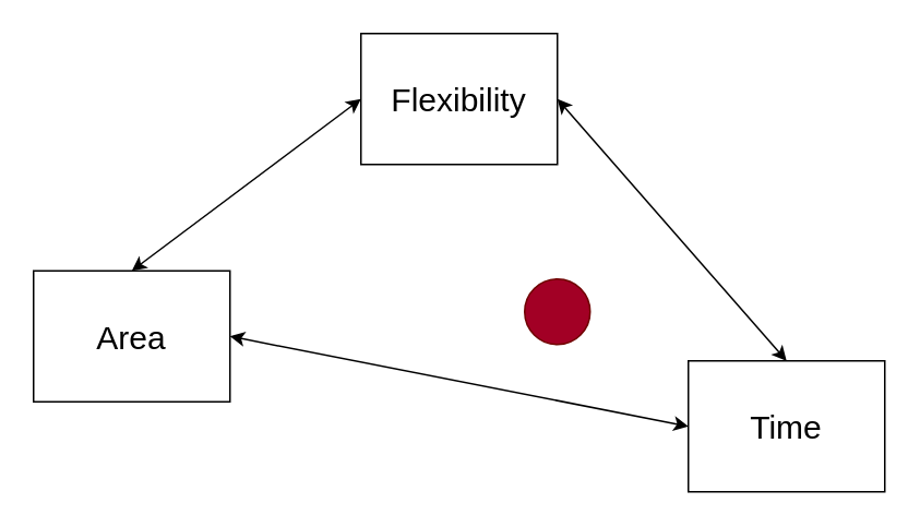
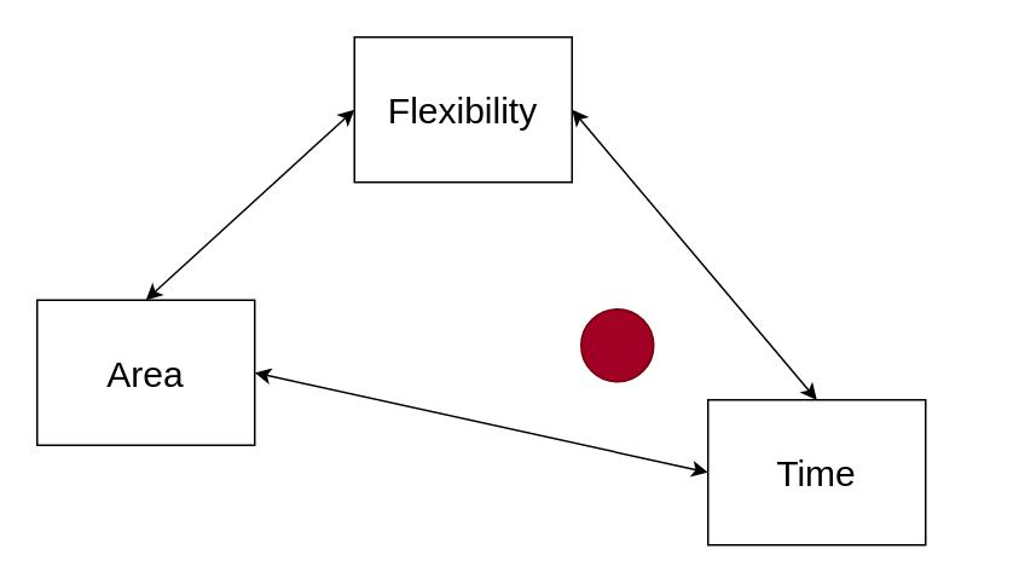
- <mxCell id="2" value="&lt;font style=&quot;font-size: 20px;&quot;&gt;Flexibility&lt;/font&gt;" style="rounded=0;whiteSpace=wrap;html=1;" vertex="1" parent="1"><mxGeometry x="220" y="20" width="120" height="80" as="geometry" /></mxCell>
+ <mxCell id="2" value="&lt;font style=&quot;font-size: 20px;&quot;&gt;Flexibility&lt;/font&gt;" style="rounded=0;whiteSpace=wrap;html=1;" vertex="1" parent="1"><mxGeometry x="195" y="20" width="120" height="80" as="geometry" /></mxCell>
- <mxCell id="4" value="&lt;font style=&quot;font-size: 20px;&quot;&gt;Time&lt;/font&gt;" style="rounded=0;whiteSpace=wrap;html=1;" vertex="1" parent="1"><mxGeometry x="420" y="220" width="120" height="80" as="geometry" /></mxCell>
+ <mxCell id="4" value="&lt;font style=&quot;font-size: 20px;&quot;&gt;Time&lt;/font&gt;" style="rounded=0;whiteSpace=wrap;html=1;" vertex="1" parent="1"><mxGeometry x="390" y="220" width="120" height="80" as="geometry" /></mxCell>
